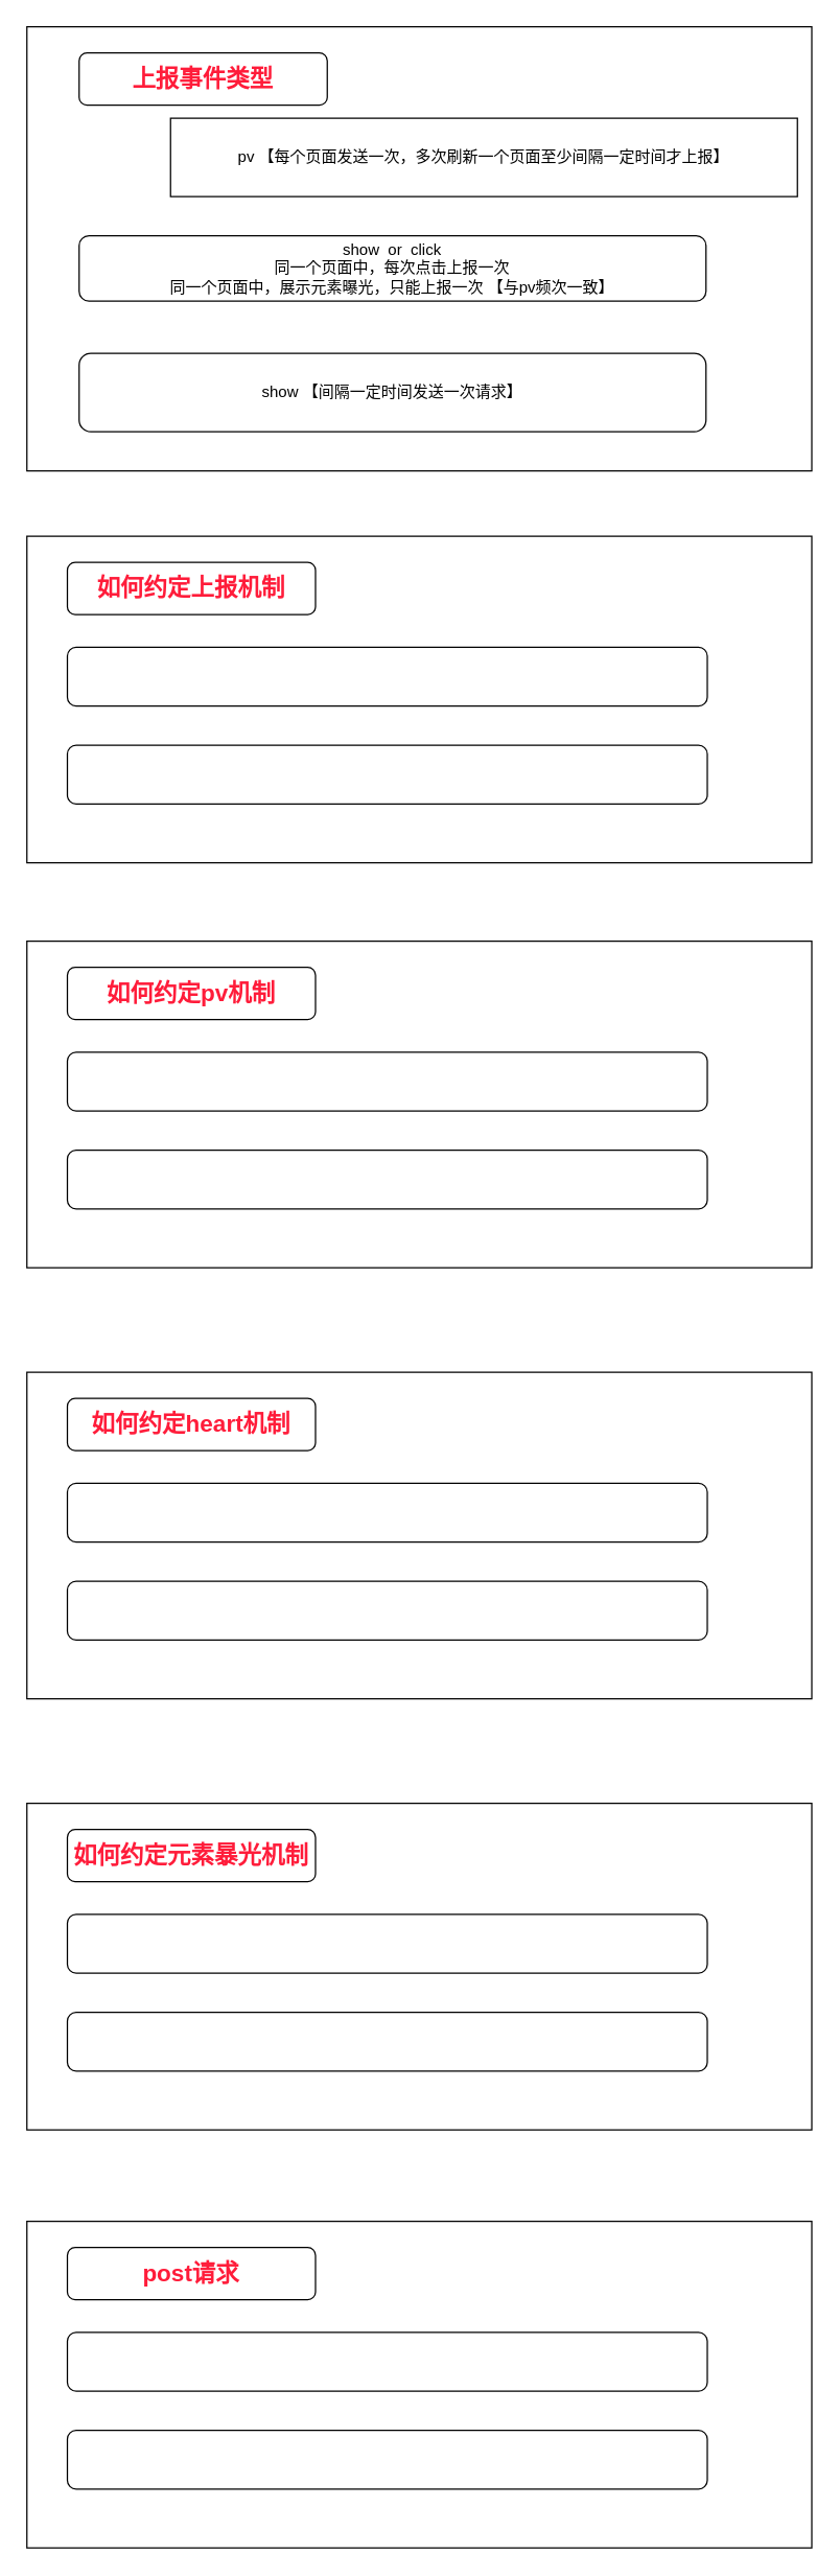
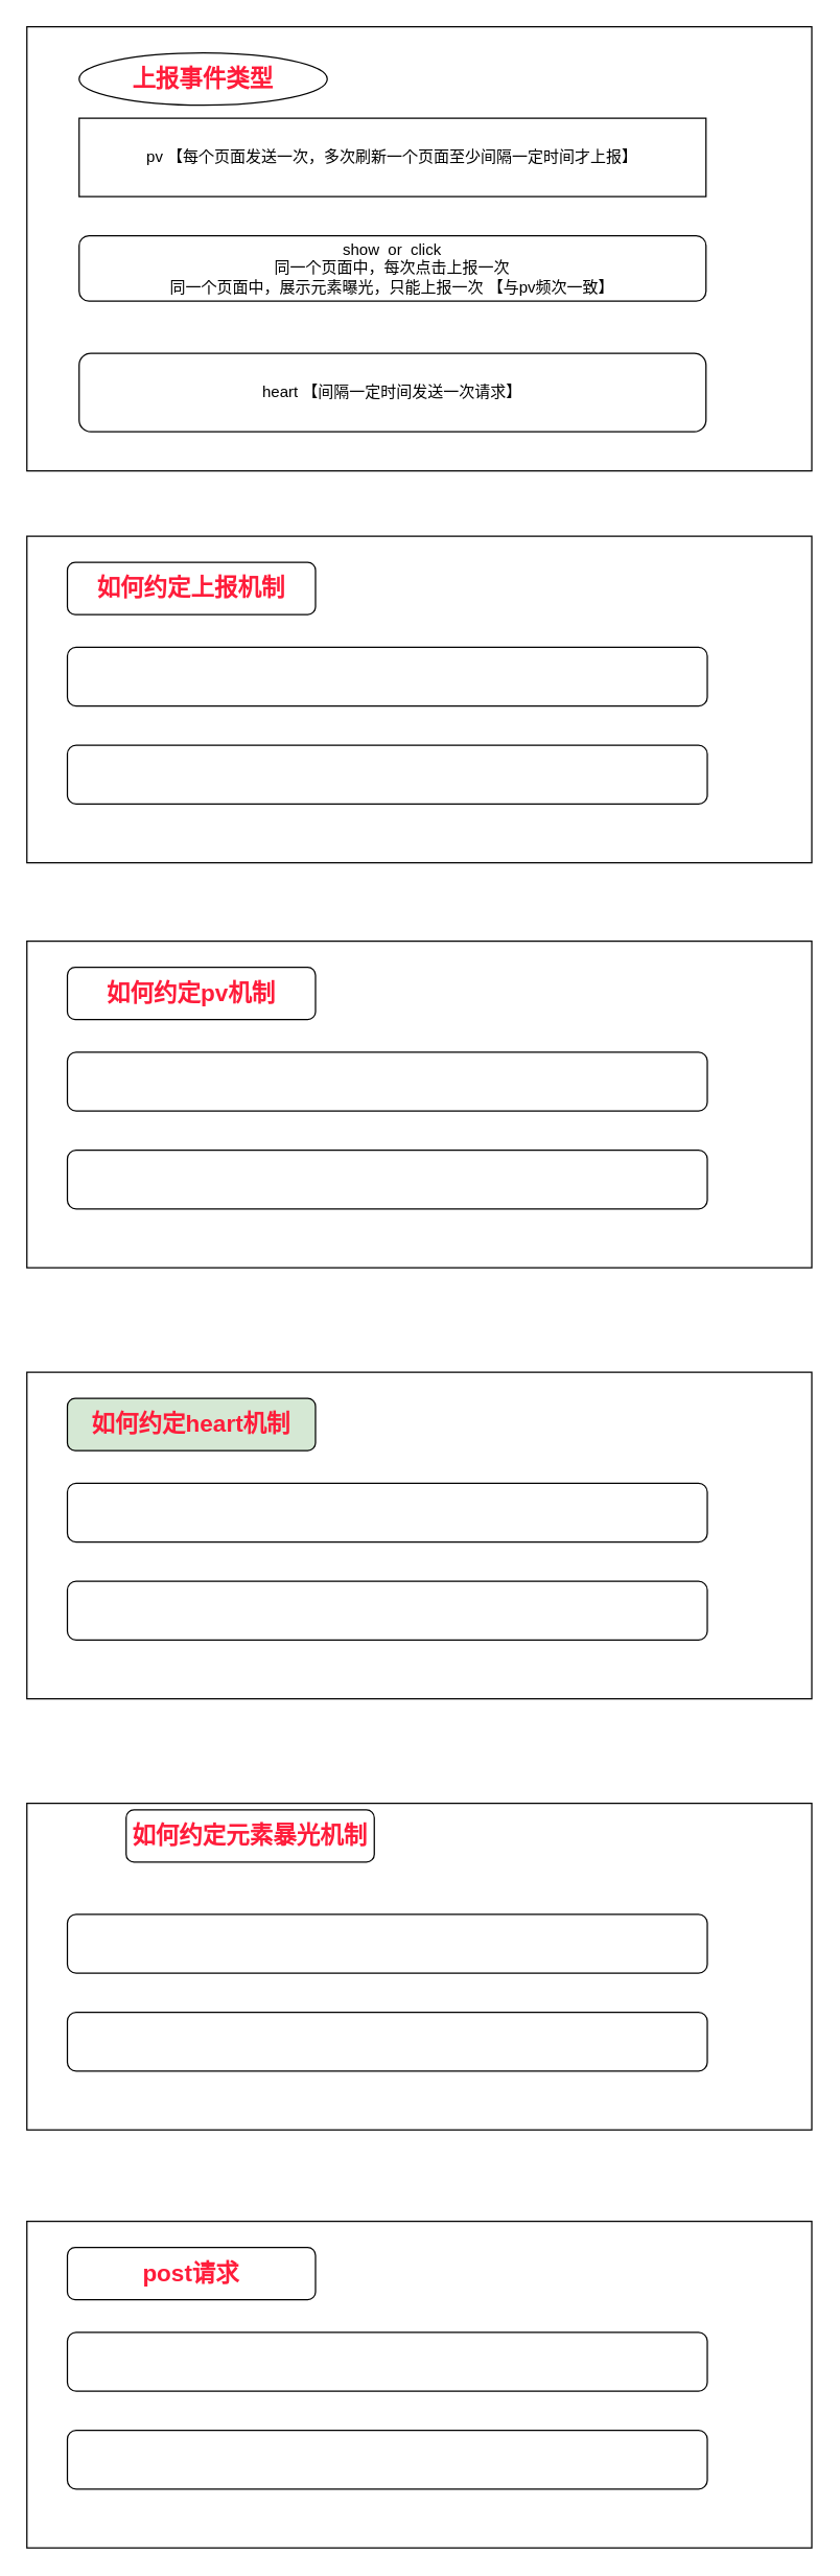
- <mxCell id="6" value="&lt;h2&gt;&lt;font color=&quot;#ff1c3a&quot;&gt;上报事件类型&lt;/font&gt;&lt;/h2&gt;" style="rounded=1;whiteSpace=wrap;html=1;" vertex="1" parent="1"><mxGeometry x="60" y="40" width="190" height="40" as="geometry" /></mxCell>
+ <mxCell id="6" value="&lt;h2&gt;&lt;font color=&quot;#ff1c3a&quot;&gt;上报事件类型&lt;/font&gt;&lt;/h2&gt;" style="ellipse;whiteSpace=wrap;html=1;" vertex="1" parent="1"><mxGeometry x="60" y="40" width="190" height="40" as="geometry" /></mxCell>
- <mxCell id="3" value="pv 【每个页面发送一次，多次刷新一个页面至少间隔一定时间才上报】" style="rounded=0;whiteSpace=wrap;html=1;" vertex="1" parent="1"><mxGeometry x="130" y="90" width="480" height="60" as="geometry" /></mxCell>
+ <mxCell id="3" value="pv 【每个页面发送一次，多次刷新一个页面至少间隔一定时间才上报】" style="rounded=0;whiteSpace=wrap;html=1;" vertex="1" parent="1"><mxGeometry x="60" y="90" width="480" height="60" as="geometry" /></mxCell>
- <mxCell id="5" value="show 【间隔一定时间发送一次请求】" style="rounded=1;whiteSpace=wrap;html=1;" vertex="1" parent="1"><mxGeometry x="60" y="270" width="480" height="60" as="geometry" /></mxCell>
+ <mxCell id="5" value="heart 【间隔一定时间发送一次请求】" style="rounded=1;whiteSpace=wrap;html=1;" vertex="1" parent="1"><mxGeometry x="60" y="270" width="480" height="60" as="geometry" /></mxCell>
- <mxCell id="16" value="&lt;h2&gt;&lt;font color=&quot;#ff1c3a&quot;&gt;如何约定heart机制&lt;/font&gt;&lt;/h2&gt;" style="rounded=1;whiteSpace=wrap;html=1;" vertex="1" parent="1"><mxGeometry x="51" y="1070" width="190" height="40" as="geometry" /></mxCell>
+ <mxCell id="16" value="&lt;h2&gt;&lt;font color=&quot;#ff1c3a&quot;&gt;如何约定heart机制&lt;/font&gt;&lt;/h2&gt;" style="rounded=1;whiteSpace=wrap;html=1;fillColor=#d5e8d4;" vertex="1" parent="1"><mxGeometry x="51" y="1070" width="190" height="40" as="geometry" /></mxCell>
- <mxCell id="20" value="&lt;h2&gt;&lt;font color=&quot;#ff1c3a&quot;&gt;如何约定元素暴光机制&lt;/font&gt;&lt;/h2&gt;" style="rounded=1;whiteSpace=wrap;html=1;" vertex="1" parent="1"><mxGeometry x="51" y="1400" width="190" height="40" as="geometry" /></mxCell>
+ <mxCell id="20" value="&lt;h2&gt;&lt;font color=&quot;#ff1c3a&quot;&gt;如何约定元素暴光机制&lt;/font&gt;&lt;/h2&gt;" style="rounded=1;whiteSpace=wrap;html=1;" vertex="1" parent="1"><mxGeometry x="96" y="1385" width="190" height="40" as="geometry" /></mxCell>
